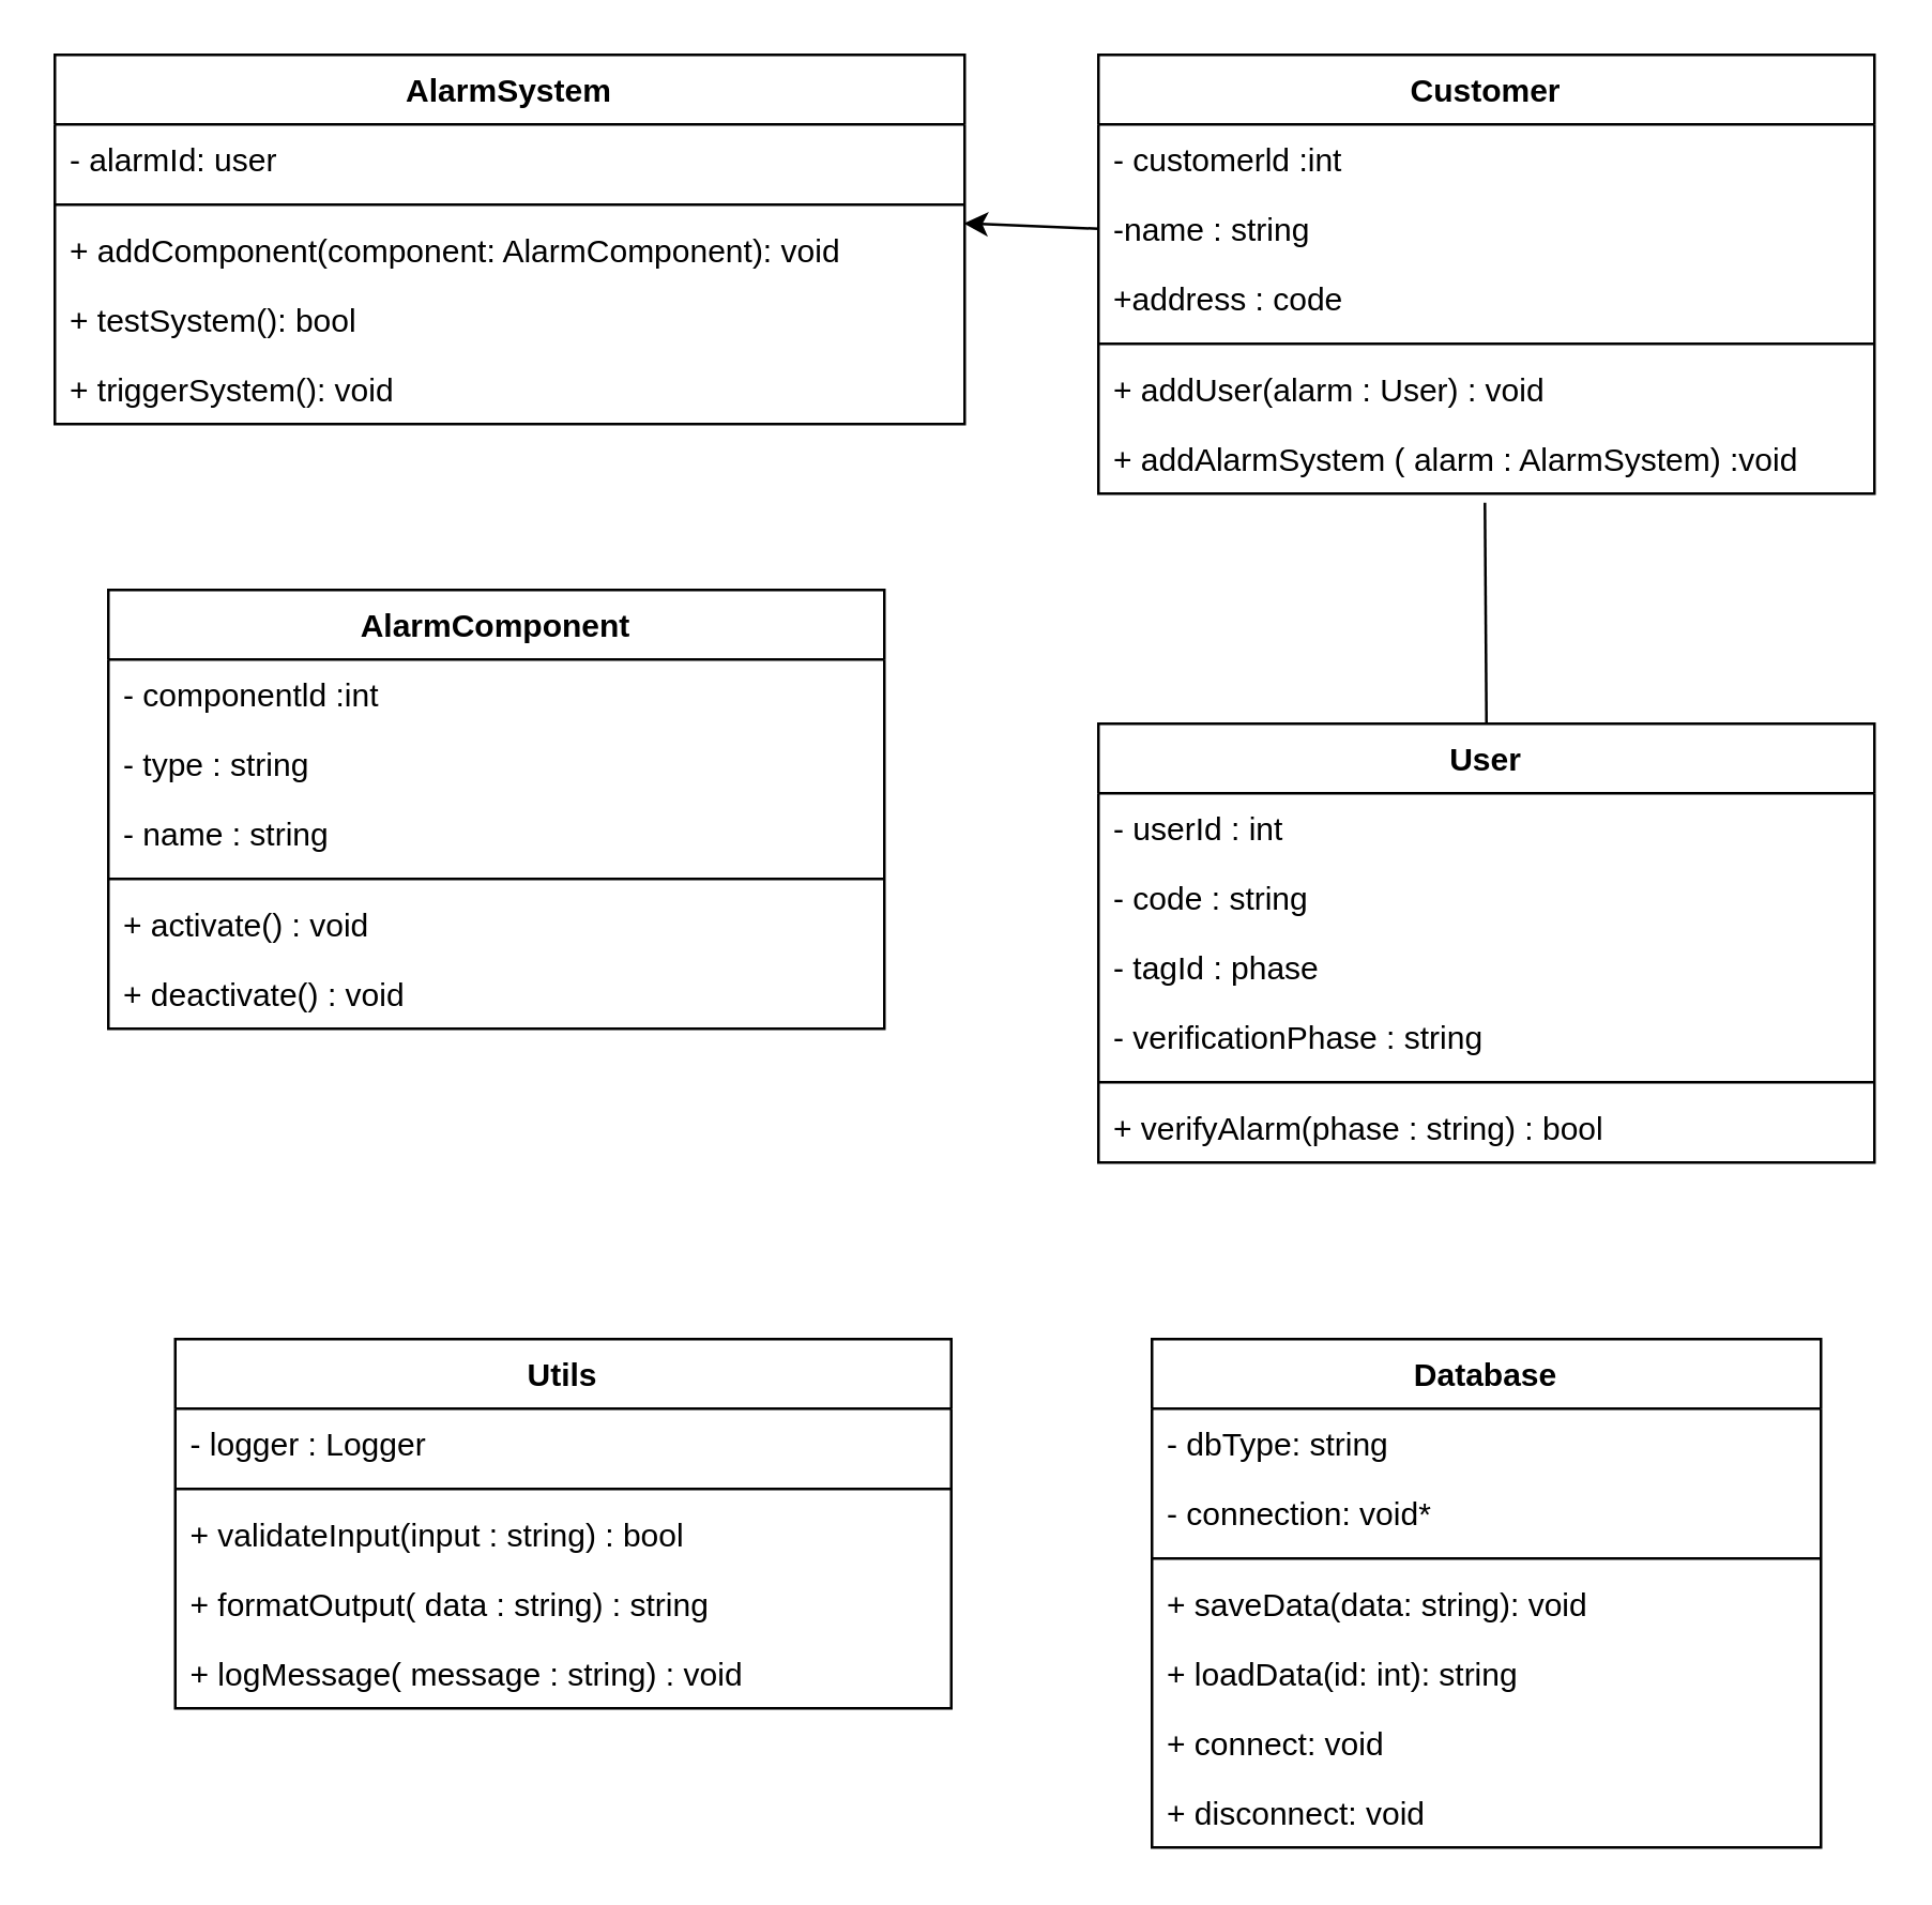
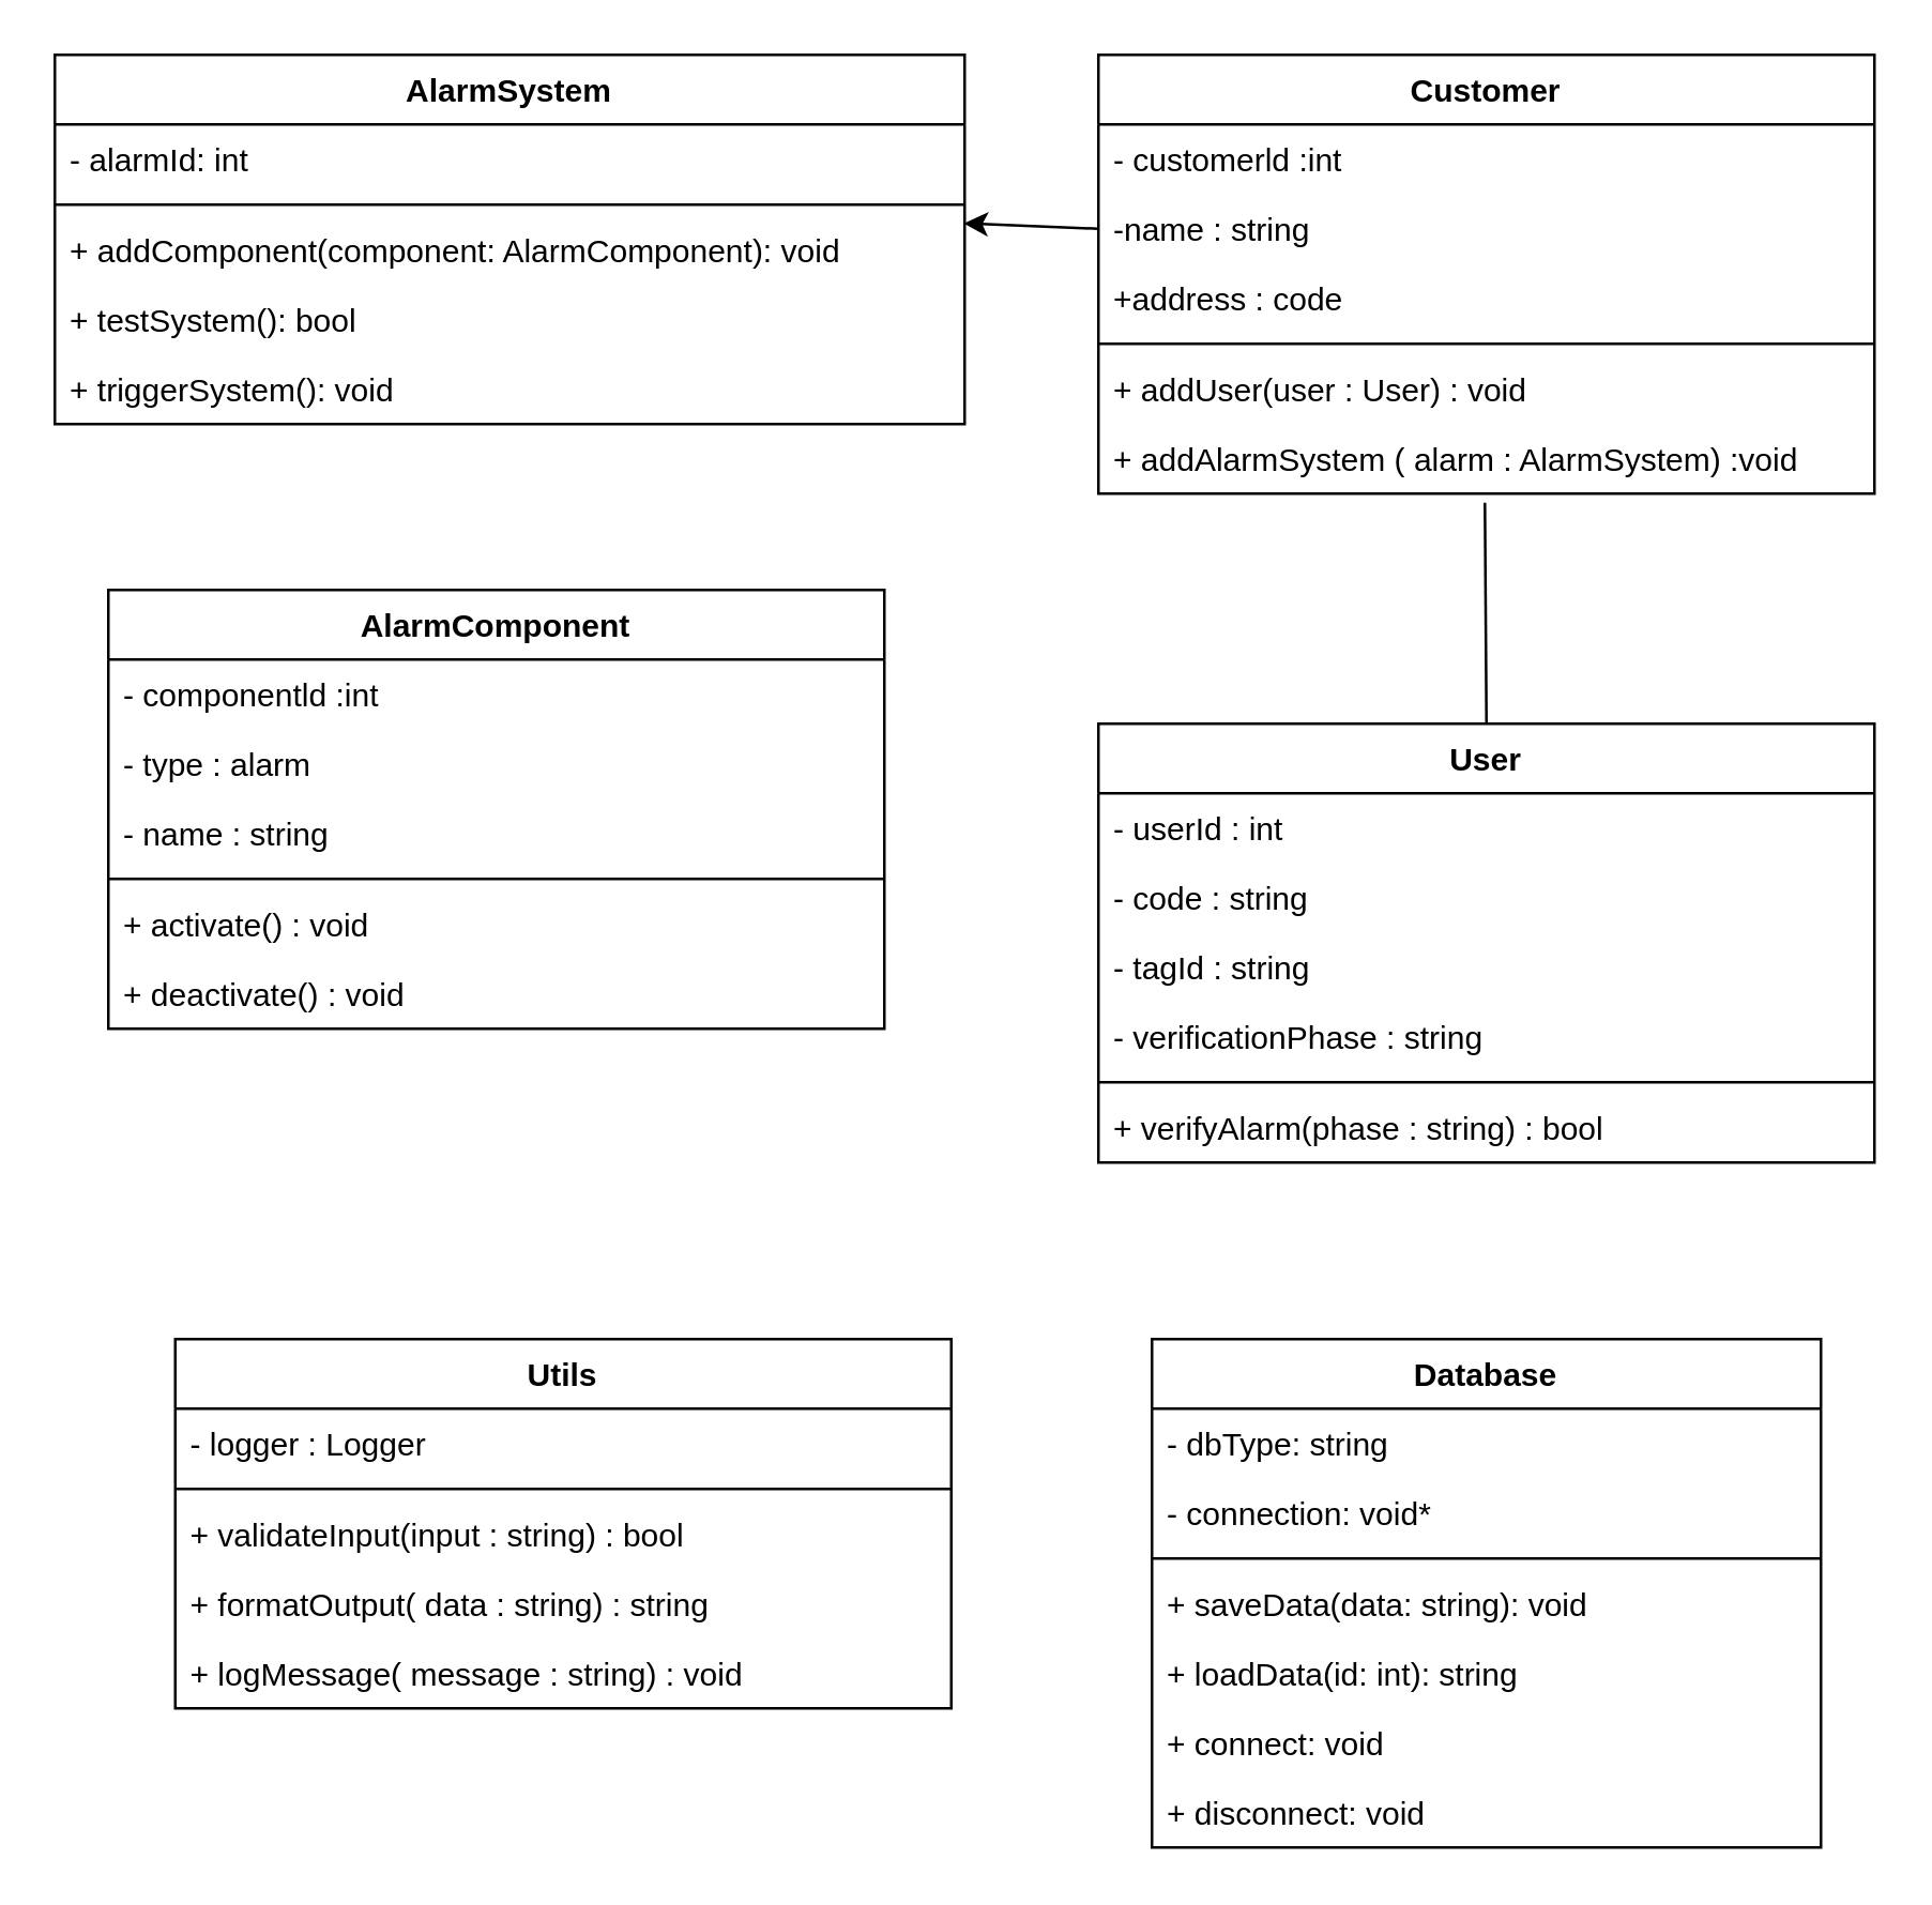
- <mxCell id="11" value="- alarmId: user" style="text;strokeColor=none;fillColor=none;align=left;verticalAlign=top;spacingLeft=4;spacingRight=4;overflow=hidden;rotatable=0;points=[[0,0.5],[1,0.5]];portConstraint=eastwest;" parent="10" vertex="1"><mxGeometry y="26" width="340" height="26" as="geometry" /></mxCell>
+ <mxCell id="11" value="- alarmId: int" style="text;strokeColor=none;fillColor=none;align=left;verticalAlign=top;spacingLeft=4;spacingRight=4;overflow=hidden;rotatable=0;points=[[0,0.5],[1,0.5]];portConstraint=eastwest;" parent="10" vertex="1"><mxGeometry y="26" width="340" height="26" as="geometry" /></mxCell>
- <mxCell id="7" value="+ addUser(alarm : User) : void" style="text;strokeColor=none;fillColor=none;align=left;verticalAlign=top;spacingLeft=4;spacingRight=4;overflow=hidden;rotatable=0;points=[[0,0.5],[1,0.5]];portConstraint=eastwest;" parent="2" vertex="1"><mxGeometry y="112" width="290" height="26" as="geometry" /></mxCell>
+ <mxCell id="7" value="+ addUser(user : User) : void" style="text;strokeColor=none;fillColor=none;align=left;verticalAlign=top;spacingLeft=4;spacingRight=4;overflow=hidden;rotatable=0;points=[[0,0.5],[1,0.5]];portConstraint=eastwest;" parent="2" vertex="1"><mxGeometry y="112" width="290" height="26" as="geometry" /></mxCell>
- <mxCell id="18" value="- type : string" style="text;strokeColor=none;fillColor=none;align=left;verticalAlign=top;spacingLeft=4;spacingRight=4;overflow=hidden;rotatable=0;points=[[0,0.5],[1,0.5]];portConstraint=eastwest;" parent="16" vertex="1"><mxGeometry y="52" width="290" height="26" as="geometry" /></mxCell>
+ <mxCell id="18" value="- type : alarm" style="text;strokeColor=none;fillColor=none;align=left;verticalAlign=top;spacingLeft=4;spacingRight=4;overflow=hidden;rotatable=0;points=[[0,0.5],[1,0.5]];portConstraint=eastwest;" parent="16" vertex="1"><mxGeometry y="52" width="290" height="26" as="geometry" /></mxCell>
- <mxCell id="41" value="- tagId : phase" style="text;strokeColor=none;fillColor=none;align=left;verticalAlign=top;spacingLeft=4;spacingRight=4;overflow=hidden;rotatable=0;points=[[0,0.5],[1,0.5]];portConstraint=eastwest;" parent="38" vertex="1"><mxGeometry y="78" width="290" height="26" as="geometry" /></mxCell>
+ <mxCell id="41" value="- tagId : string" style="text;strokeColor=none;fillColor=none;align=left;verticalAlign=top;spacingLeft=4;spacingRight=4;overflow=hidden;rotatable=0;points=[[0,0.5],[1,0.5]];portConstraint=eastwest;" parent="38" vertex="1"><mxGeometry y="78" width="290" height="26" as="geometry" /></mxCell>
